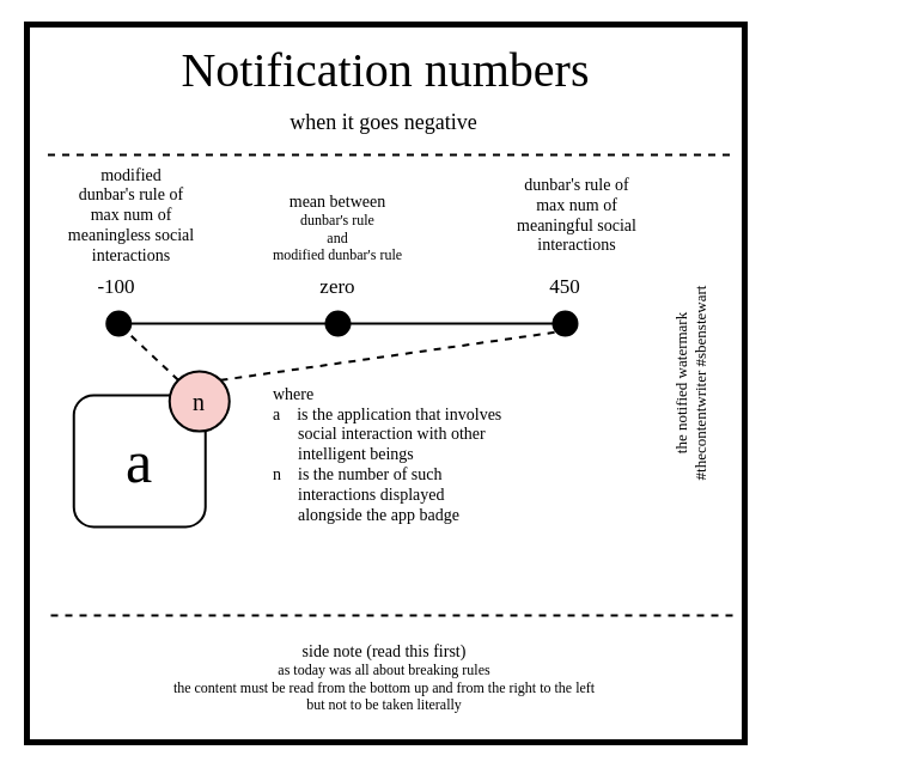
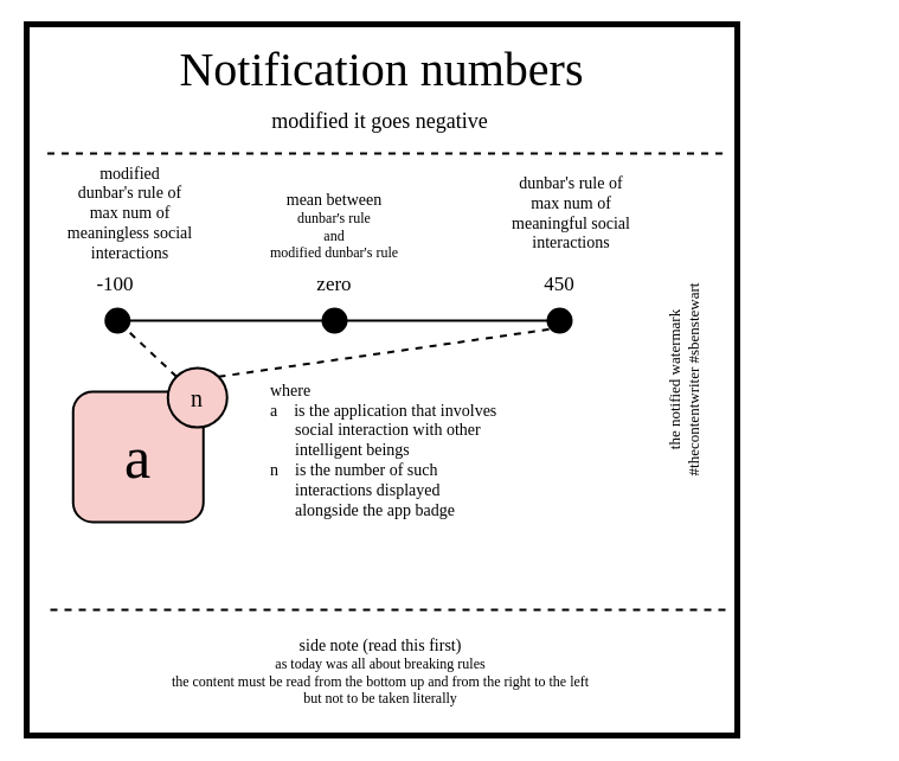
- <mxCell id="4" value="&lt;font&gt;&lt;span style=&quot;font-size: 18px&quot;&gt;when it goes negative&lt;/span&gt;&lt;br&gt;&lt;/font&gt;" style="text;html=1;strokeColor=none;fillColor=none;align=center;verticalAlign=middle;whiteSpace=wrap;rounded=0;fontFamily=xkcd;" parent="1" vertex="1"><mxGeometry x="61.25" y="92" width="518.5" height="20" as="geometry" /></mxCell>
+ <mxCell id="4" value="&lt;font&gt;&lt;span style=&quot;font-size: 18px&quot;&gt;modified it goes negative&lt;/span&gt;&lt;br&gt;&lt;/font&gt;" style="text;html=1;strokeColor=none;fillColor=none;align=center;verticalAlign=middle;whiteSpace=wrap;rounded=0;fontFamily=xkcd;" parent="1" vertex="1"><mxGeometry x="61.25" y="92" width="518.5" height="20" as="geometry" /></mxCell>
- <mxCell id="10" value="&lt;font face=&quot;xkcd&quot; style=&quot;font-size: 50px&quot;&gt;a&lt;/font&gt;" style="whiteSpace=wrap;html=1;aspect=fixed;rounded=1;strokeWidth=2;" parent="1" vertex="1"><mxGeometry x="61.25" y="330" width="110" height="110" as="geometry" /></mxCell>
+ <mxCell id="10" value="&lt;font face=&quot;xkcd&quot; style=&quot;font-size: 50px&quot;&gt;a&lt;/font&gt;" style="whiteSpace=wrap;html=1;aspect=fixed;rounded=1;strokeWidth=2;fillColor=#f8cecc;" parent="1" vertex="1"><mxGeometry x="61.25" y="330" width="110" height="110" as="geometry" /></mxCell>
